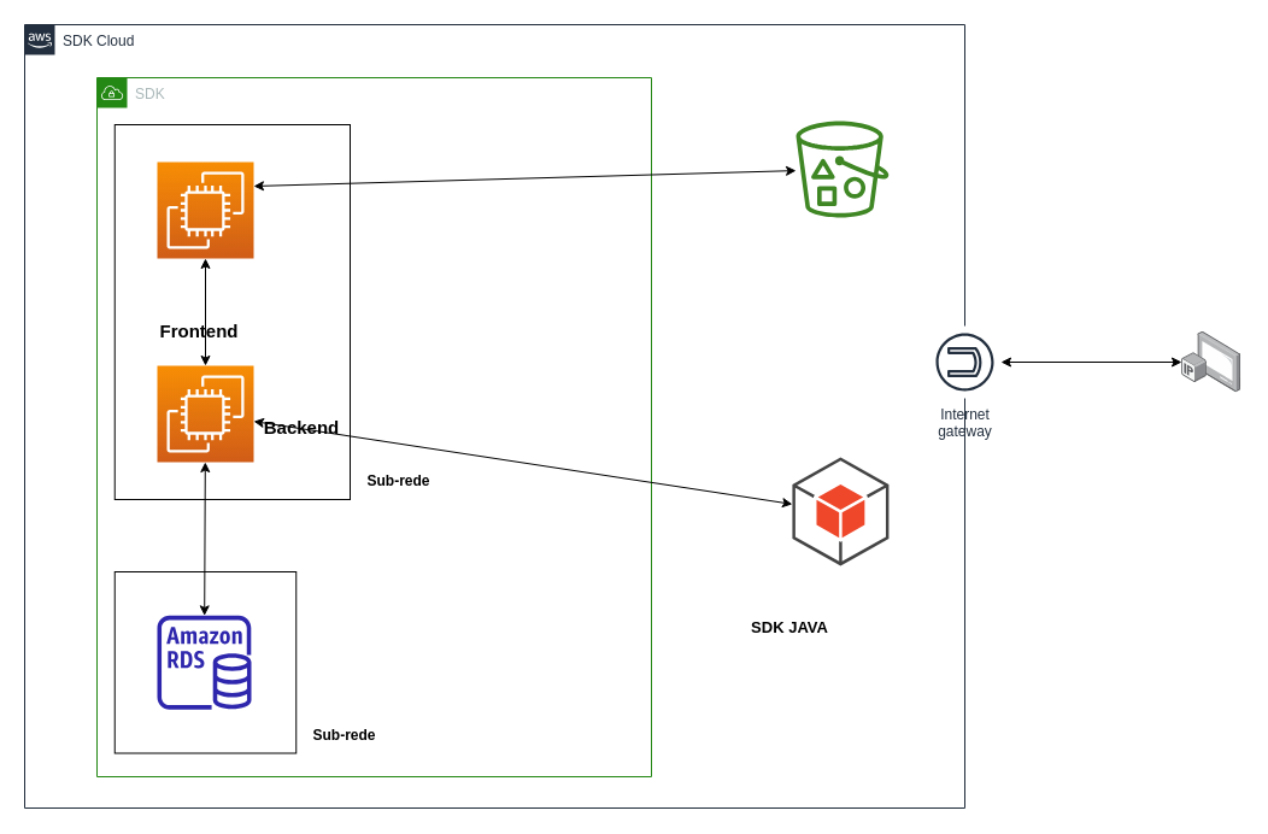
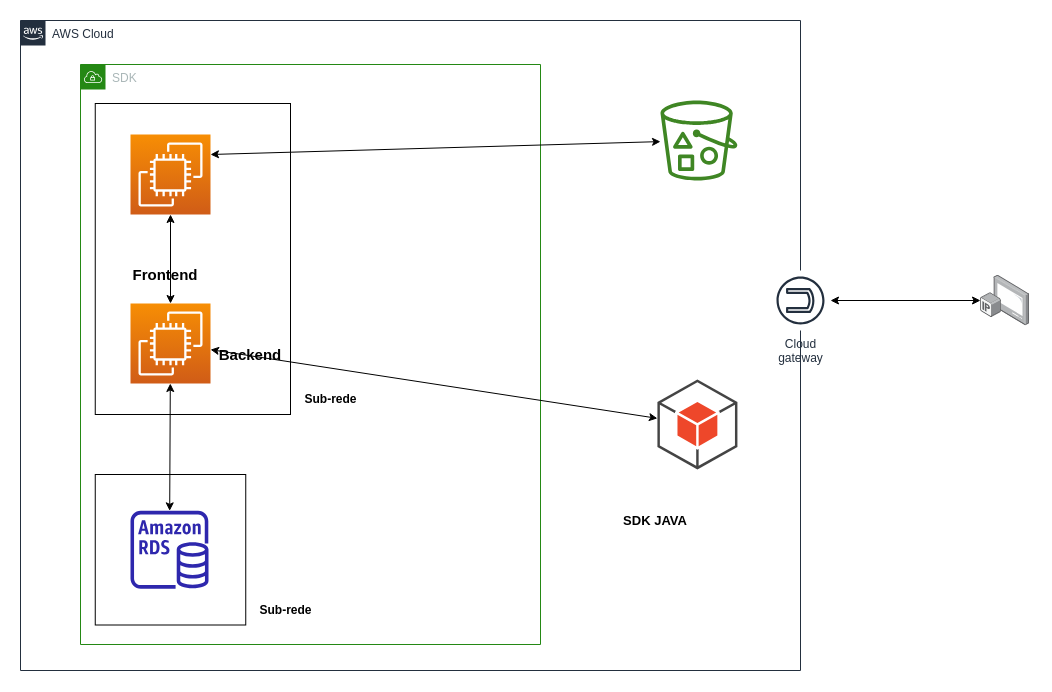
- <mxCell id="3" value="SDK Cloud" style="points=[[0,0],[0.25,0],[0.5,0],[0.75,0],[1,0],[1,0.25],[1,0.5],[1,0.75],[1,1],[0.75,1],[0.5,1],[0.25,1],[0,1],[0,0.75],[0,0.5],[0,0.25]];outlineConnect=0;gradientColor=none;html=1;whiteSpace=wrap;fontSize=12;fontStyle=0;shape=mxgraph.aws4.group;grIcon=mxgraph.aws4.group_aws_cloud_alt;strokeColor=#232F3E;fillColor=none;verticalAlign=top;align=left;spacingLeft=30;fontColor=#232F3E;dashed=0;labelBackgroundColor=#ffffff;container=1;pointerEvents=0;collapsible=0;recursiveResize=0;" parent="2" vertex="1"><mxGeometry width="780" height="650" as="geometry" /></mxCell>
+ <mxCell id="3" value="AWS Cloud" style="points=[[0,0],[0.25,0],[0.5,0],[0.75,0],[1,0],[1,0.25],[1,0.5],[1,0.75],[1,1],[0.75,1],[0.5,1],[0.25,1],[0,1],[0,0.75],[0,0.5],[0,0.25]];outlineConnect=0;gradientColor=none;html=1;whiteSpace=wrap;fontSize=12;fontStyle=0;shape=mxgraph.aws4.group;grIcon=mxgraph.aws4.group_aws_cloud_alt;strokeColor=#232F3E;fillColor=none;verticalAlign=top;align=left;spacingLeft=30;fontColor=#232F3E;dashed=0;labelBackgroundColor=#ffffff;container=1;pointerEvents=0;collapsible=0;recursiveResize=0;" parent="2" vertex="1"><mxGeometry width="780" height="650" as="geometry" /></mxCell>
- <mxCell id="22" value="Internet&#10;gateway" style="sketch=0;outlineConnect=0;fontColor=#232F3E;gradientColor=none;strokeColor=#232F3E;fillColor=#ffffff;dashed=0;verticalLabelPosition=bottom;verticalAlign=top;align=center;html=1;fontSize=12;fontStyle=0;aspect=fixed;shape=mxgraph.aws4.resourceIcon;resIcon=mxgraph.aws4.internet_gateway;direction=south;" vertex="1" parent="2"><mxGeometry x="750" y="250" width="60" height="60" as="geometry" /></mxCell>
+ <mxCell id="22" value="Cloud&#10;gateway" style="sketch=0;outlineConnect=0;fontColor=#232F3E;gradientColor=none;strokeColor=#232F3E;fillColor=#ffffff;dashed=0;verticalLabelPosition=bottom;verticalAlign=top;align=center;html=1;fontSize=12;fontStyle=0;aspect=fixed;shape=mxgraph.aws4.resourceIcon;resIcon=mxgraph.aws4.internet_gateway;direction=south;" vertex="1" parent="2"><mxGeometry x="750" y="250" width="60" height="60" as="geometry" /></mxCell>
